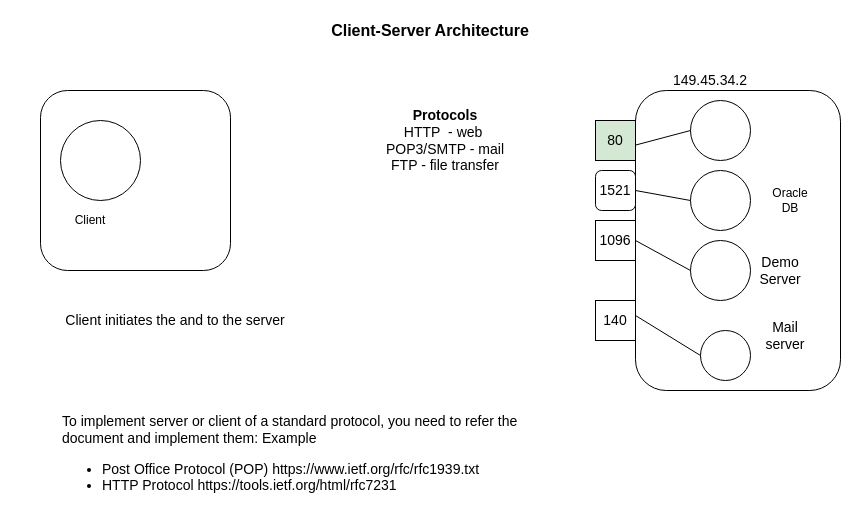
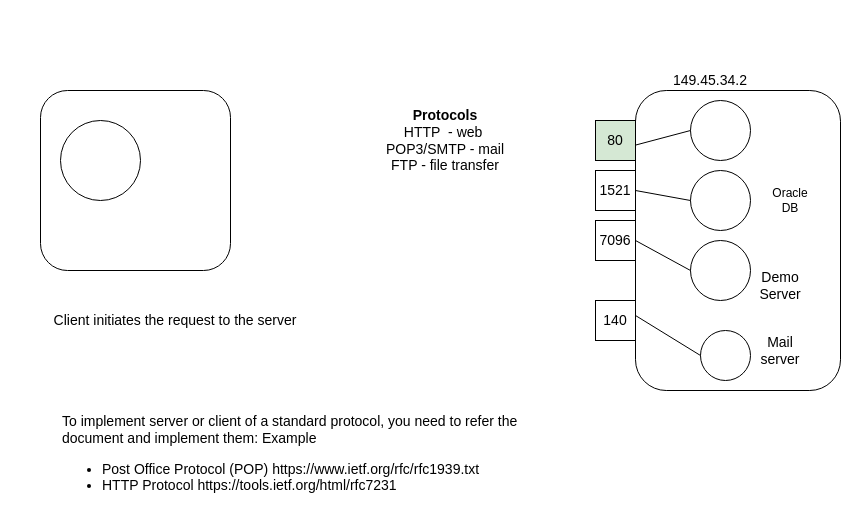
- <mxCell id="7" value="Client-Server Architecture" style="text;html=1;strokeColor=none;fillColor=none;align=center;verticalAlign=middle;whiteSpace=wrap;rounded=0;fontSize=16;fontStyle=1" vertex="1" parent="1"><mxGeometry x="310" y="20" width="240" height="20" as="geometry" /></mxCell>
- <mxCell id="10" value="1521" style="whiteSpace=wrap;html=1;fontSize=14;rounded=1;" vertex="1" parent="1"><mxGeometry x="595" y="170" width="40" height="40" as="geometry" /></mxCell>
+ <mxCell id="10" value="1521" style="rounded=0;whiteSpace=wrap;html=1;fontSize=14;" vertex="1" parent="1"><mxGeometry x="595" y="170" width="40" height="40" as="geometry" /></mxCell>
- <mxCell id="6" value="Client" style="text;html=1;strokeColor=none;fillColor=none;align=center;verticalAlign=middle;whiteSpace=wrap;rounded=0;" vertex="1" parent="1"><mxGeometry x="70" y="210" width="40" height="20" as="geometry" /></mxCell>
- <mxCell id="11" value="1096" style="rounded=0;whiteSpace=wrap;html=1;fontSize=14;" vertex="1" parent="1"><mxGeometry x="595" y="220" width="40" height="40" as="geometry" /></mxCell>
+ <mxCell id="11" value="7096" style="rounded=0;whiteSpace=wrap;html=1;fontSize=14;" vertex="1" parent="1"><mxGeometry x="595" y="220" width="40" height="40" as="geometry" /></mxCell>
- <mxCell id="17" value="Demo Server" style="text;html=1;strokeColor=none;fillColor=none;align=center;verticalAlign=middle;whiteSpace=wrap;rounded=0;fontSize=14;" vertex="1" parent="1"><mxGeometry x="760" y="260" width="40" height="20" as="geometry" /></mxCell>
+ <mxCell id="17" value="Demo Server" style="text;html=1;strokeColor=none;fillColor=none;align=center;verticalAlign=middle;whiteSpace=wrap;rounded=0;fontSize=14;" vertex="1" parent="1"><mxGeometry x="760" y="275" width="40" height="20" as="geometry" /></mxCell>
- <mxCell id="8" value="Client initiates the and to the server" style="text;html=1;strokeColor=none;fillColor=none;align=center;verticalAlign=middle;whiteSpace=wrap;rounded=0;fontSize=14;" vertex="1" parent="1"><mxGeometry x="20" y="310" width="310" height="20" as="geometry" /></mxCell>
+ <mxCell id="8" value="Client initiates the request to the server" style="text;html=1;strokeColor=none;fillColor=none;align=center;verticalAlign=middle;whiteSpace=wrap;rounded=0;fontSize=14;" vertex="1" parent="1"><mxGeometry x="20" y="310" width="310" height="20" as="geometry" /></mxCell>
- <mxCell id="23" value="Mail server" style="text;html=1;strokeColor=none;fillColor=none;align=center;verticalAlign=middle;whiteSpace=wrap;rounded=0;fontSize=14;" vertex="1" parent="1"><mxGeometry x="765" y="325" width="40" height="20" as="geometry" /></mxCell>
+ <mxCell id="23" value="Mail server" style="text;html=1;strokeColor=none;fillColor=none;align=center;verticalAlign=middle;whiteSpace=wrap;rounded=0;fontSize=14;" vertex="1" parent="1"><mxGeometry x="760" y="340" width="40" height="20" as="geometry" /></mxCell>
